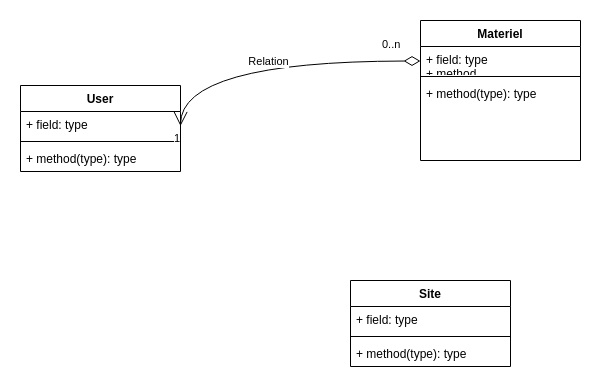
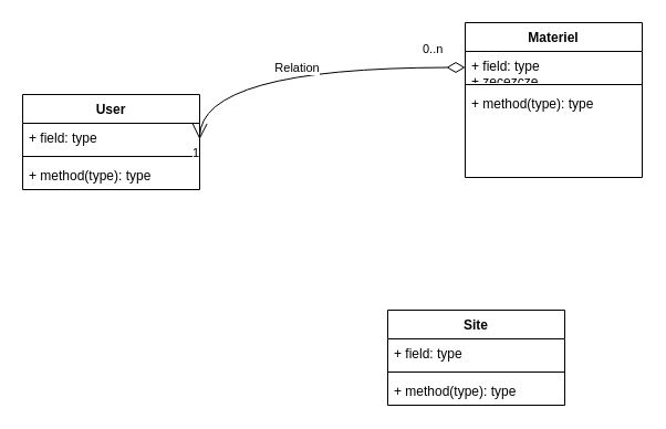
- <mxCell id="7" value="&lt;div&gt;+ field: type&lt;/div&gt;&lt;div&gt;+ method&lt;/div&gt;&lt;div&gt;zeczec&lt;br&gt;&lt;/div&gt;" style="text;strokeColor=none;fillColor=none;align=left;verticalAlign=top;spacingLeft=4;spacingRight=4;overflow=hidden;rotatable=0;points=[[0,0.5],[1,0.5]];portConstraint=eastwest;whiteSpace=wrap;html=1;" vertex="1" parent="6"><mxGeometry y="26" width="160" height="26" as="geometry" /></mxCell>
+ <mxCell id="7" value="&lt;div&gt;+ field: type&lt;/div&gt;&lt;div&gt;+ zecezcze&lt;/div&gt;&lt;div&gt;zeczec&lt;br&gt;&lt;/div&gt;" style="text;strokeColor=none;fillColor=none;align=left;verticalAlign=top;spacingLeft=4;spacingRight=4;overflow=hidden;rotatable=0;points=[[0,0.5],[1,0.5]];portConstraint=eastwest;whiteSpace=wrap;html=1;" vertex="1" parent="6"><mxGeometry y="26" width="160" height="26" as="geometry" /></mxCell>
